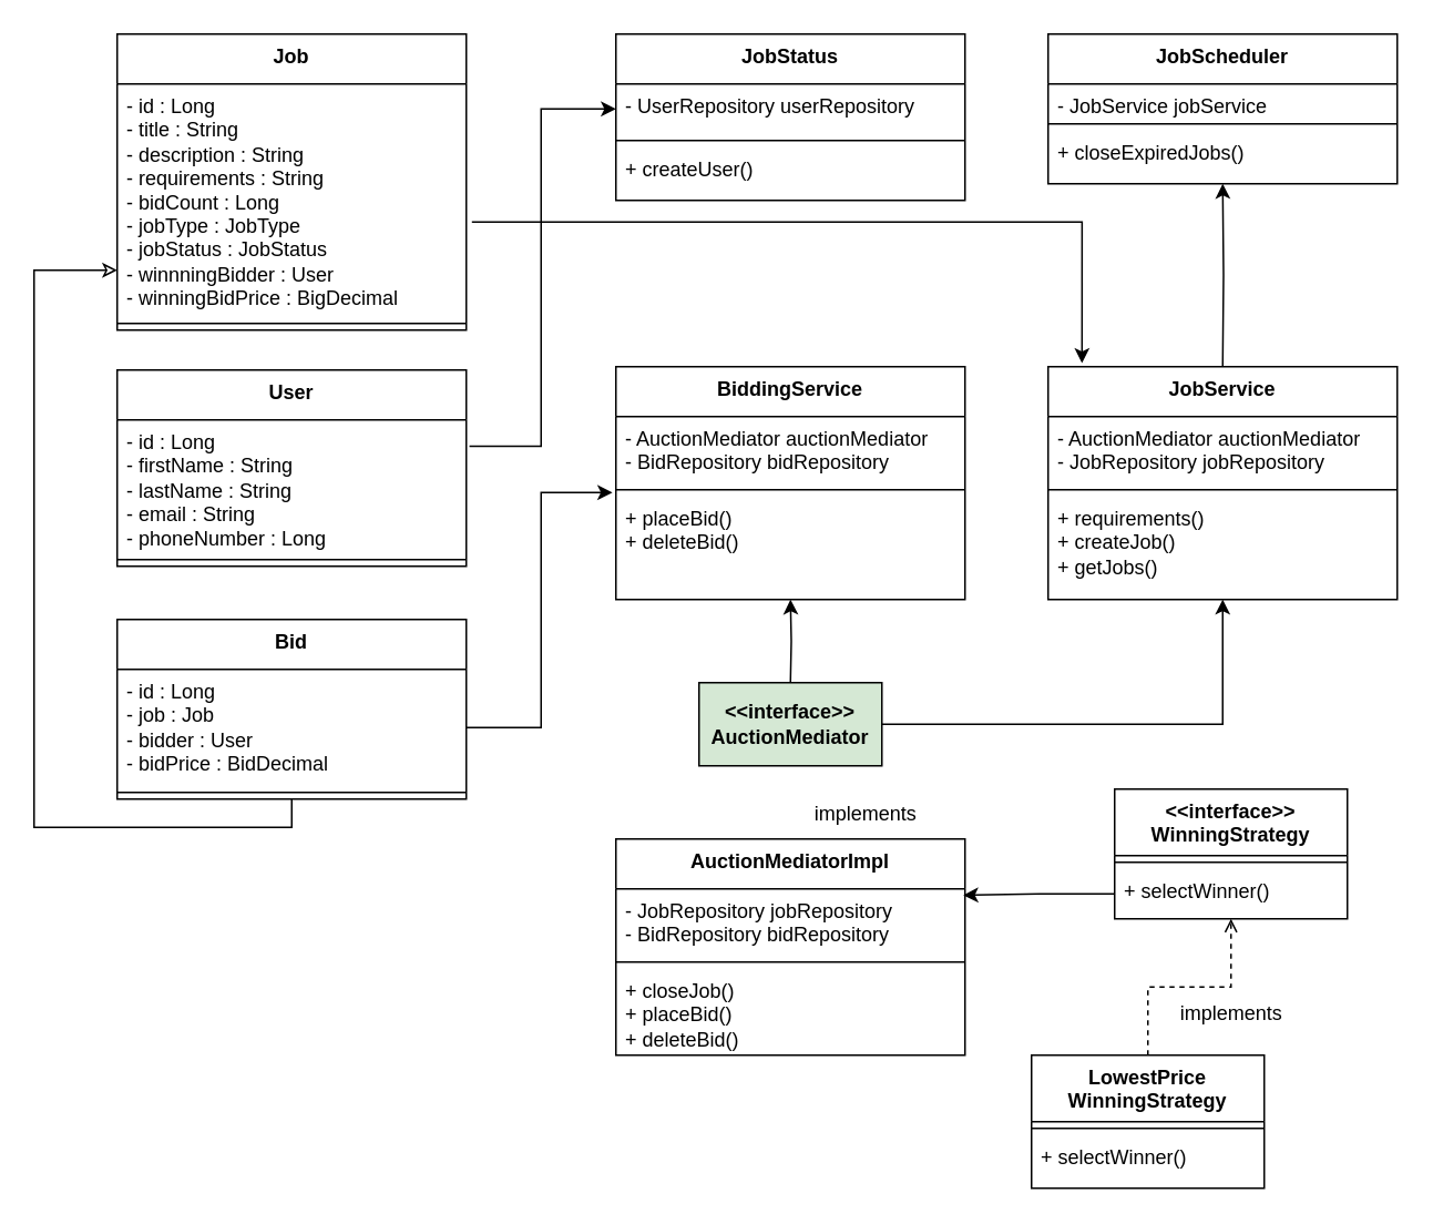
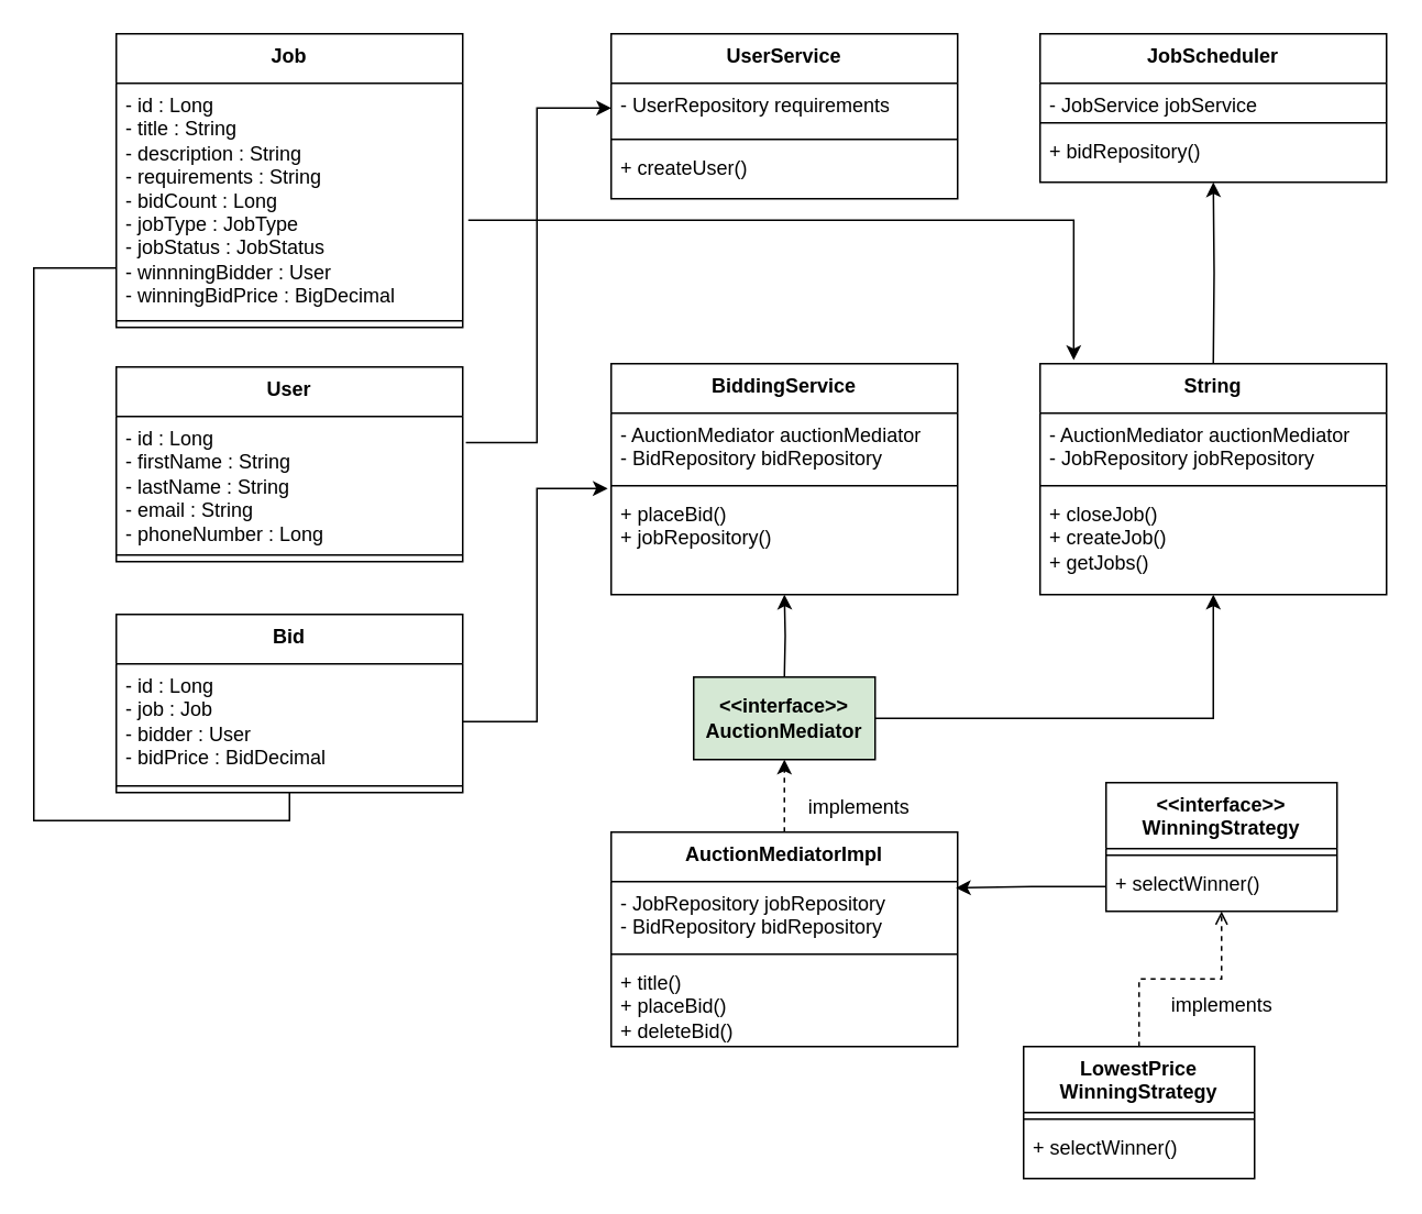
- <mxCell id="47" value="&lt;div&gt;JobStatus&lt;/div&gt;" style="swimlane;fontStyle=1;align=center;verticalAlign=top;childLayout=stackLayout;horizontal=1;startSize=30;horizontalStack=0;resizeParent=1;resizeParentMax=0;resizeLast=0;collapsible=1;marginBottom=0;whiteSpace=wrap;html=1;" vertex="1" parent="1"><mxGeometry x="370" y="20" width="210" height="100" as="geometry" /></mxCell>
+ <mxCell id="47" value="&lt;div&gt;UserService&lt;/div&gt;" style="swimlane;fontStyle=1;align=center;verticalAlign=top;childLayout=stackLayout;horizontal=1;startSize=30;horizontalStack=0;resizeParent=1;resizeParentMax=0;resizeLast=0;collapsible=1;marginBottom=0;whiteSpace=wrap;html=1;" vertex="1" parent="1"><mxGeometry x="370" y="20" width="210" height="100" as="geometry" /></mxCell>
- <mxCell id="48" value="&lt;div&gt;- UserRepository userRepository&lt;/div&gt;&lt;div&gt;&lt;br&gt;&lt;/div&gt;" style="text;strokeColor=none;fillColor=none;align=left;verticalAlign=top;spacingLeft=4;spacingRight=4;overflow=hidden;rotatable=0;points=[[0,0.5],[1,0.5]];portConstraint=eastwest;whiteSpace=wrap;html=1;" vertex="1" parent="47"><mxGeometry y="30" width="210" height="30" as="geometry" /></mxCell>
+ <mxCell id="48" value="&lt;div&gt;- UserRepository requirements&lt;/div&gt;&lt;div&gt;&lt;br&gt;&lt;/div&gt;" style="text;strokeColor=none;fillColor=none;align=left;verticalAlign=top;spacingLeft=4;spacingRight=4;overflow=hidden;rotatable=0;points=[[0,0.5],[1,0.5]];portConstraint=eastwest;whiteSpace=wrap;html=1;" vertex="1" parent="47"><mxGeometry y="30" width="210" height="30" as="geometry" /></mxCell>
- <mxCell id="34" value="+ closeExpiredJobs()" style="text;strokeColor=none;fillColor=none;align=left;verticalAlign=top;spacingLeft=4;spacingRight=4;overflow=hidden;rotatable=0;points=[[0,0.5],[1,0.5]];portConstraint=eastwest;whiteSpace=wrap;html=1;" vertex="1" parent="31"><mxGeometry y="58" width="210" height="32" as="geometry" /></mxCell>
+ <mxCell id="34" value="+ bidRepository()" style="text;strokeColor=none;fillColor=none;align=left;verticalAlign=top;spacingLeft=4;spacingRight=4;overflow=hidden;rotatable=0;points=[[0,0.5],[1,0.5]];portConstraint=eastwest;whiteSpace=wrap;html=1;" vertex="1" parent="31"><mxGeometry y="58" width="210" height="32" as="geometry" /></mxCell>
- <mxCell id="44" style="edgeStyle=orthogonalEdgeStyle;rounded=0;orthogonalLoop=1;jettySize=auto;html=1;endArrow=classic;endFill=0;" edge="1" parent="1" source="41" target="35"><mxGeometry relative="1" as="geometry"><mxPoint x="-90" y="540" as="sourcePoint" /><mxPoint x="-10" y="130" as="targetPoint" /><Array as="points"><mxPoint x="20" y="497" /><mxPoint x="20" y="162" /></Array></mxGeometry></mxCell>
+ <mxCell id="44" style="edgeStyle=orthogonalEdgeStyle;rounded=0;orthogonalLoop=1;jettySize=auto;html=1;endArrow=none;endFill=0;" edge="1" parent="1" source="41" target="35"><mxGeometry relative="1" as="geometry"><mxPoint x="-90" y="540" as="sourcePoint" /><mxPoint x="-10" y="130" as="targetPoint" /><Array as="points"><mxPoint x="20" y="497" /><mxPoint x="20" y="162" /></Array></mxGeometry></mxCell>
- <mxCell id="3" value="&lt;div&gt;JobService&lt;/div&gt;" style="swimlane;fontStyle=1;align=center;verticalAlign=top;childLayout=stackLayout;horizontal=1;startSize=30;horizontalStack=0;resizeParent=1;resizeParentMax=0;resizeLast=0;collapsible=1;marginBottom=0;whiteSpace=wrap;html=1;" vertex="1" parent="1"><mxGeometry x="630" y="220" width="210" height="140" as="geometry" /></mxCell>
+ <mxCell id="3" value="&lt;div&gt;String&lt;/div&gt;" style="swimlane;fontStyle=1;align=center;verticalAlign=top;childLayout=stackLayout;horizontal=1;startSize=30;horizontalStack=0;resizeParent=1;resizeParentMax=0;resizeLast=0;collapsible=1;marginBottom=0;whiteSpace=wrap;html=1;" vertex="1" parent="1"><mxGeometry x="630" y="220" width="210" height="140" as="geometry" /></mxCell>
- <mxCell id="10" value="+ placeBid()&lt;div&gt;+ deleteBid()&lt;/div&gt;&lt;div&gt;&lt;br&gt;&lt;/div&gt;" style="text;strokeColor=none;fillColor=none;align=left;verticalAlign=top;spacingLeft=4;spacingRight=4;overflow=hidden;rotatable=0;points=[[0,0.5],[1,0.5]];portConstraint=eastwest;whiteSpace=wrap;html=1;" vertex="1" parent="7"><mxGeometry y="78" width="210" height="62" as="geometry" /></mxCell>
+ <mxCell id="10" value="+ placeBid()&lt;div&gt;+ jobRepository()&lt;/div&gt;&lt;div&gt;&lt;br&gt;&lt;/div&gt;" style="text;strokeColor=none;fillColor=none;align=left;verticalAlign=top;spacingLeft=4;spacingRight=4;overflow=hidden;rotatable=0;points=[[0,0.5],[1,0.5]];portConstraint=eastwest;whiteSpace=wrap;html=1;" vertex="1" parent="7"><mxGeometry y="78" width="210" height="62" as="geometry" /></mxCell>
- <mxCell id="6" value="+ requirements()&lt;div&gt;+ createJob()&lt;/div&gt;&lt;div&gt;+ getJobs()&lt;/div&gt;" style="text;strokeColor=none;fillColor=none;align=left;verticalAlign=top;spacingLeft=4;spacingRight=4;overflow=hidden;rotatable=0;points=[[0,0.5],[1,0.5]];portConstraint=eastwest;whiteSpace=wrap;html=1;" vertex="1" parent="3"><mxGeometry y="78" width="210" height="62" as="geometry" /></mxCell>
+ <mxCell id="6" value="+ closeJob()&lt;div&gt;+ createJob()&lt;/div&gt;&lt;div&gt;+ getJobs()&lt;/div&gt;" style="text;strokeColor=none;fillColor=none;align=left;verticalAlign=top;spacingLeft=4;spacingRight=4;overflow=hidden;rotatable=0;points=[[0,0.5],[1,0.5]];portConstraint=eastwest;whiteSpace=wrap;html=1;" vertex="1" parent="3"><mxGeometry y="78" width="210" height="62" as="geometry" /></mxCell>
+ <mxCell id="18" style="edgeStyle=orthogonalEdgeStyle;rounded=0;orthogonalLoop=1;jettySize=auto;html=1;entryX=0.5;entryY=1;entryDx=0;entryDy=0;dashed=1;" edge="1" parent="1" source="11" target="17"><mxGeometry relative="1" as="geometry" /></mxCell>
- <mxCell id="14" value="&lt;div&gt;+ closeJob()&lt;/div&gt;&lt;div&gt;+ placeBid()&lt;/div&gt;&lt;div&gt;+ deleteBid()&lt;/div&gt;" style="text;strokeColor=none;fillColor=none;align=left;verticalAlign=top;spacingLeft=4;spacingRight=4;overflow=hidden;rotatable=0;points=[[0,0.5],[1,0.5]];portConstraint=eastwest;whiteSpace=wrap;html=1;" vertex="1" parent="11"><mxGeometry y="78" width="210" height="52" as="geometry" /></mxCell>
+ <mxCell id="14" value="&lt;div&gt;+ title()&lt;/div&gt;&lt;div&gt;+ placeBid()&lt;/div&gt;&lt;div&gt;+ deleteBid()&lt;/div&gt;" style="text;strokeColor=none;fillColor=none;align=left;verticalAlign=top;spacingLeft=4;spacingRight=4;overflow=hidden;rotatable=0;points=[[0,0.5],[1,0.5]];portConstraint=eastwest;whiteSpace=wrap;html=1;" vertex="1" parent="11"><mxGeometry y="78" width="210" height="52" as="geometry" /></mxCell>
